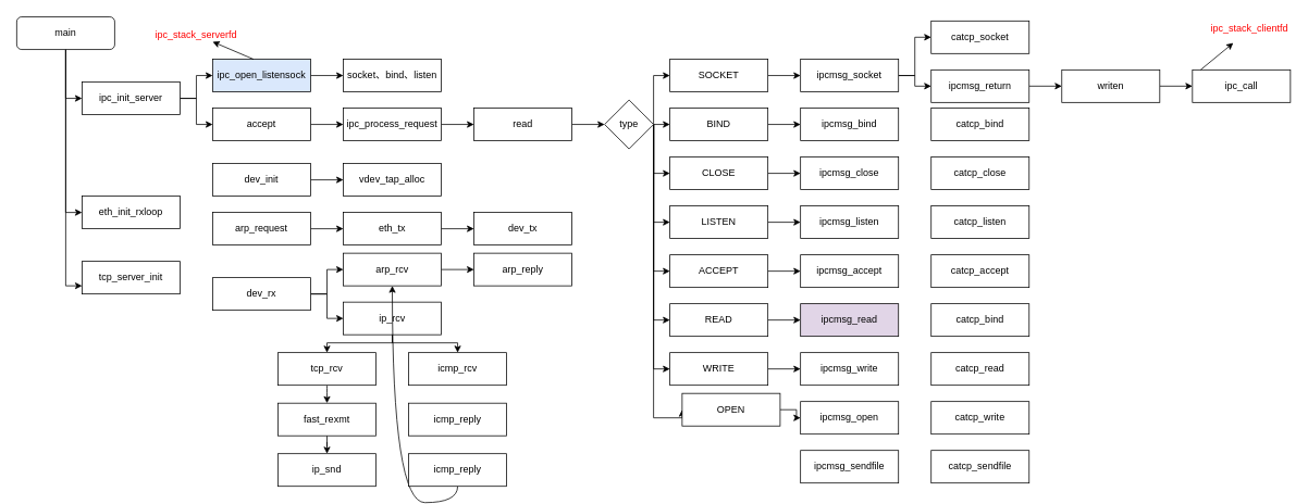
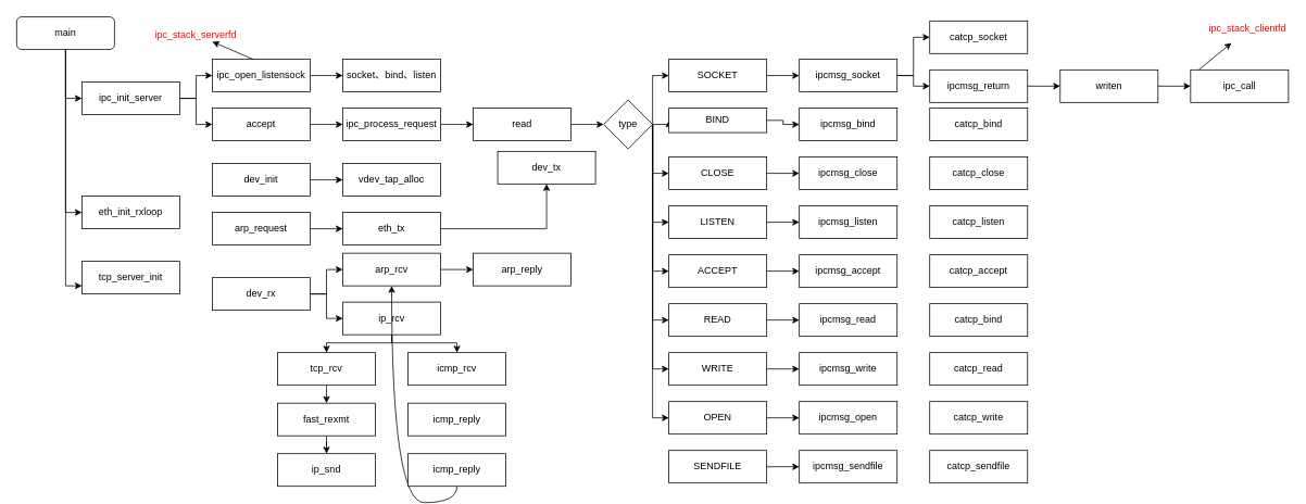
- <mxCell id="12" value="ipc_open_listensock" style="rounded=0;whiteSpace=wrap;html=1;fillColor=#dae8fc;" parent="1" vertex="1"><mxGeometry x="260" y="72" width="120" height="40" as="geometry" /></mxCell>
+ <mxCell id="12" value="ipc_open_listensock" style="rounded=0;whiteSpace=wrap;html=1;" parent="1" vertex="1"><mxGeometry x="260" y="72" width="120" height="40" as="geometry" /></mxCell>
- <mxCell id="32" value="BIND" style="rounded=0;whiteSpace=wrap;html=1;" parent="1" vertex="1"><mxGeometry x="820" y="132" width="120" height="40" as="geometry" /></mxCell>
+ <mxCell id="32" value="BIND" style="rounded=0;whiteSpace=wrap;html=1;" parent="1" vertex="1"><mxGeometry x="820" y="132" width="120" height="30" as="geometry" /></mxCell>
- <mxCell id="83" value="dev_tx" style="rounded=0;whiteSpace=wrap;html=1;" vertex="1" parent="1"><mxGeometry x="580" y="260" width="120" height="40" as="geometry" /></mxCell>
+ <mxCell id="83" value="dev_tx" style="rounded=0;whiteSpace=wrap;html=1;" vertex="1" parent="1"><mxGeometry x="610" y="185" width="120" height="40" as="geometry" /></mxCell>
- <mxCell id="60" value="ipcmsg_read" style="rounded=0;whiteSpace=wrap;html=1;fillColor=#e1d5e7;" parent="1" vertex="1"><mxGeometry x="980" y="372" width="120" height="40" as="geometry" /></mxCell>
+ <mxCell id="60" value="ipcmsg_read" style="rounded=0;whiteSpace=wrap;html=1;" parent="1" vertex="1"><mxGeometry x="980" y="372" width="120" height="40" as="geometry" /></mxCell>
- <mxCell id="44" value="OPEN" style="rounded=0;whiteSpace=wrap;html=1;" parent="1" vertex="1"><mxGeometry x="835" y="482" width="120" height="40" as="geometry" /></mxCell>
+ <mxCell id="44" value="OPEN" style="rounded=0;whiteSpace=wrap;html=1;" parent="1" vertex="1"><mxGeometry x="820" y="492" width="120" height="40" as="geometry" /></mxCell>
+ <mxCell id="46" value="SENDFILE" style="rounded=0;whiteSpace=wrap;html=1;" parent="1" vertex="1"><mxGeometry x="820" y="552" width="120" height="40" as="geometry" /></mxCell>
+ <mxCell id="45" value="" style="edgeStyle=orthogonalEdgeStyle;rounded=0;orthogonalLoop=1;jettySize=auto;html=1;" edge="1" parent="1" source="46" target="63"><mxGeometry relative="1" as="geometry" /></mxCell>
